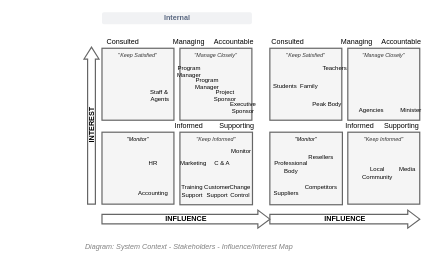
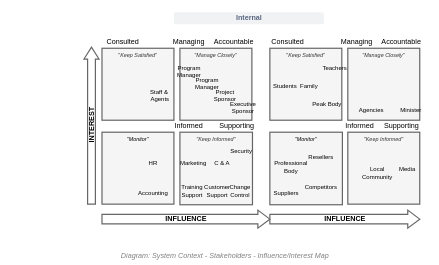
- <mxCell id="3" value="&lt;b&gt;Internal&lt;/b&gt;" style="rounded=1;align=center;fillColor=#F1F2F4;strokeColor=none;html=1;fontColor=#596780;fontSize=12;shadow=0;labelBackgroundColor=none;" vertex="1" parent="1"><mxGeometry x="169" y="20" width="250" height="20" as="geometry" /></mxCell>
+ <mxCell id="3" value="&lt;b&gt;Internal&lt;/b&gt;" style="rounded=1;align=center;fillColor=#F1F2F4;strokeColor=none;html=1;fontColor=#596780;fontSize=12;shadow=0;labelBackgroundColor=none;" vertex="1" parent="1"><mxGeometry x="289" y="20" width="250" height="20" as="geometry" /></mxCell>
- <mxCell id="26" value="&lt;font style=&quot;font-size: 10px&quot;&gt;Monitor&lt;br style=&quot;font-size: 10px&quot;&gt;&lt;/font&gt;" style="shape=image;html=1;verticalAlign=top;verticalLabelPosition=bottom;labelBackgroundColor=none;imageAspect=0;aspect=fixed;image=https://cdn0.iconfinder.com/data/icons/elasto-online-store/26/00-ELASTOFONT-STORE-READY_user-128.png;shadow=0;strokeColor=#CC6600;strokeWidth=2;fillColor=none;fontSize=10;fontColor=#000000;align=center;" vertex="1" parent="1"><mxGeometry x="390.5" y="220" width="20" height="20" as="geometry" /></mxCell>
+ <mxCell id="26" value="&lt;font style=&quot;font-size: 10px&quot;&gt;Security&lt;br style=&quot;font-size: 10px&quot;&gt;&lt;/font&gt;" style="shape=image;html=1;verticalAlign=top;verticalLabelPosition=bottom;labelBackgroundColor=none;imageAspect=0;aspect=fixed;image=https://cdn0.iconfinder.com/data/icons/elasto-online-store/26/00-ELASTOFONT-STORE-READY_user-128.png;shadow=0;strokeColor=#CC6600;strokeWidth=2;fillColor=none;fontSize=10;fontColor=#000000;align=center;" vertex="1" parent="1"><mxGeometry x="390.5" y="220" width="20" height="20" as="geometry" /></mxCell>
- <mxCell id="52" value="&lt;font style=&quot;font-size: 12px&quot;&gt;&lt;span style=&quot;font-size: 12px&quot;&gt;Diagram: &lt;/span&gt;System Context - Stakeholders - Influence/Interest Map&lt;/font&gt;" style="text;strokeColor=none;fillColor=none;html=1;fontSize=12;fontStyle=2;verticalAlign=middle;align=left;shadow=0;glass=0;comic=0;opacity=30;fontColor=#808080;" vertex="1" parent="51"><mxGeometry x="139" y="404" width="520" height="16" as="geometry" /></mxCell>
+ <mxCell id="52" value="&lt;font style=&quot;font-size: 12px&quot;&gt;&lt;span style=&quot;font-size: 12px&quot;&gt;Diagram: &lt;/span&gt;System Context - Stakeholders - Influence/Interest Map&lt;/font&gt;" style="text;strokeColor=none;fillColor=none;html=1;fontSize=12;fontStyle=2;verticalAlign=middle;align=left;shadow=0;glass=0;comic=0;opacity=30;fontColor=#808080;" vertex="1" parent="51"><mxGeometry x="199" y="419" width="520" height="16" as="geometry" /></mxCell>
